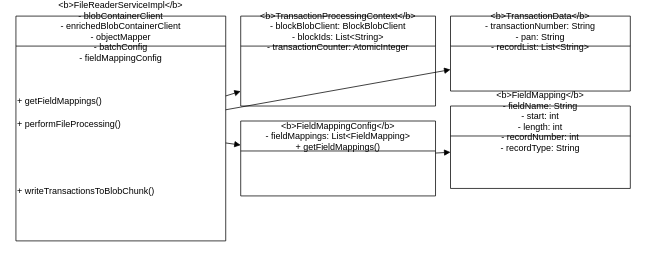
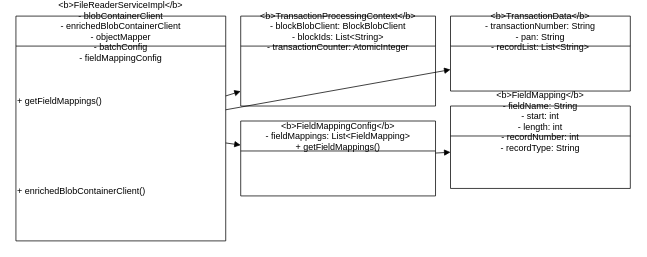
- <mxCell id="4" value="+ performFileProcessing()" style="text" vertex="1" parent="2"><mxGeometry y="130" width="280" height="30" as="geometry" /></mxCell>
- <mxCell id="5" value="+ writeTransactionsToBlobChunk()" style="text" vertex="1" parent="2"><mxGeometry y="220" width="280" height="30" as="geometry" /></mxCell>
+ <mxCell id="5" value="+ enrichedBlobContainerClient()" style="text" vertex="1" parent="2"><mxGeometry y="220" width="280" height="30" as="geometry" /></mxCell>
